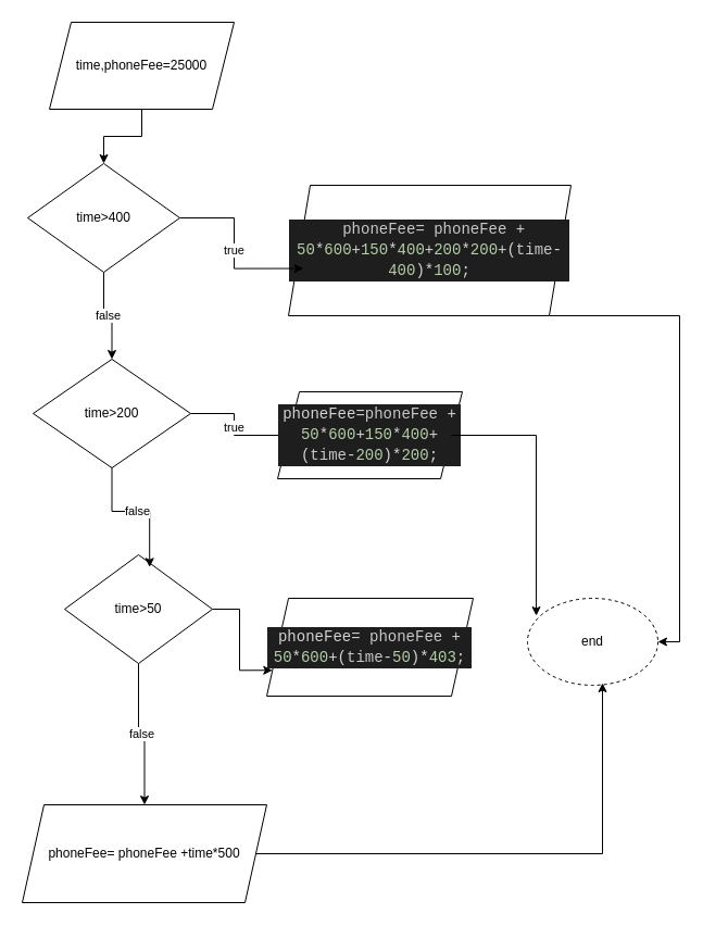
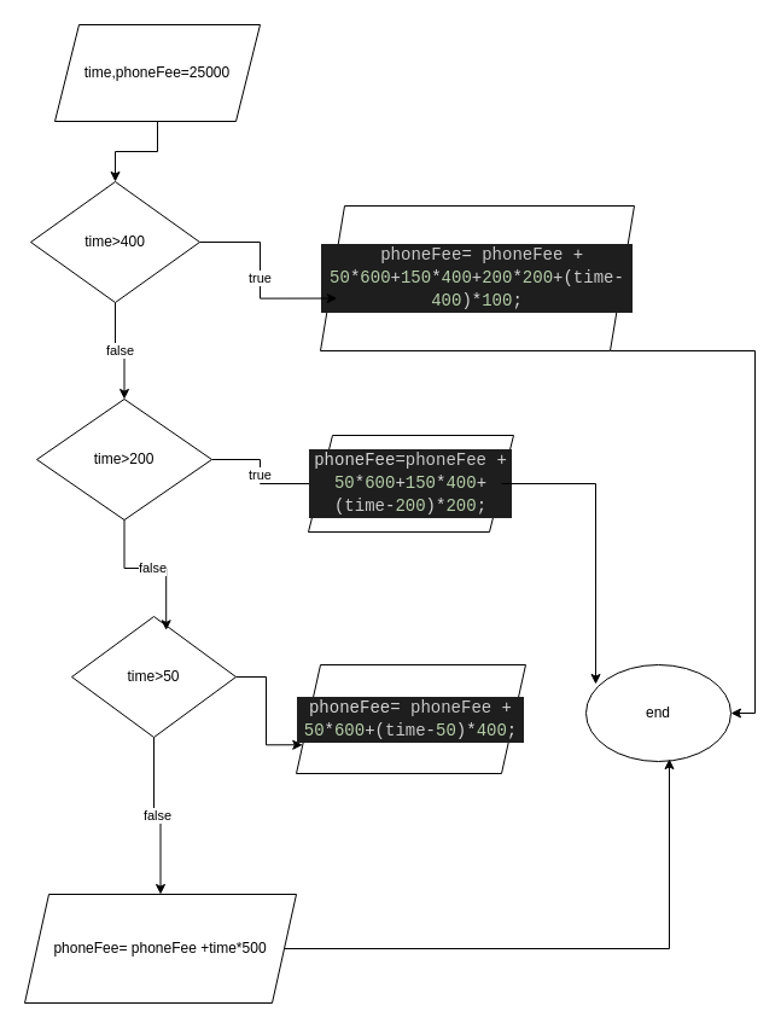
- <mxCell id="14" value="end" style="ellipse;whiteSpace=wrap;html=1;dashed=1;" parent="1" vertex="1"><mxGeometry x="485" y="550" width="120" height="80" as="geometry" /></mxCell>
+ <mxCell id="14" value="end" style="ellipse;whiteSpace=wrap;html=1;" parent="1" vertex="1"><mxGeometry x="485" y="550" width="120" height="80" as="geometry" /></mxCell>
- <mxCell id="21" value="&lt;div style=&quot;color: rgb(212, 212, 212); background-color: rgb(30, 30, 30); font-family: Consolas, &amp;quot;Courier New&amp;quot;, monospace; font-weight: normal; font-size: 14px; line-height: 19px;&quot;&gt;&lt;div&gt;phoneFee&lt;span style=&quot;color: #d4d4d4;&quot;&gt;= &lt;/span&gt;&lt;span style=&quot;color: #c8c8c8;&quot;&gt;phoneFee&lt;/span&gt;&lt;span style=&quot;color: #d4d4d4;&quot;&gt; + &lt;/span&gt;&lt;span style=&quot;color: #b5cea8;&quot;&gt;50&lt;/span&gt;&lt;span style=&quot;color: #d4d4d4;&quot;&gt;*&lt;/span&gt;&lt;span style=&quot;color: #b5cea8;&quot;&gt;600&lt;/span&gt;&lt;span style=&quot;color: #d4d4d4;&quot;&gt;+(&lt;/span&gt;&lt;span style=&quot;color: #c8c8c8;&quot;&gt;time&lt;/span&gt;&lt;span style=&quot;color: #d4d4d4;&quot;&gt;-&lt;/span&gt;&lt;span style=&quot;color: #b5cea8;&quot;&gt;50&lt;/span&gt;&lt;span style=&quot;color: #d4d4d4;&quot;&gt;)*&lt;/span&gt;&lt;span style=&quot;color: #b5cea8;&quot;&gt;403&lt;/span&gt;&lt;span style=&quot;color: #d4d4d4;&quot;&gt;;&lt;/span&gt;&lt;/div&gt;&lt;/div&gt;" style="shape=parallelogram;perimeter=parallelogramPerimeter;whiteSpace=wrap;html=1;fixedSize=1;" vertex="1" parent="1"><mxGeometry x="245" y="550" width="190" height="90" as="geometry" /></mxCell>
+ <mxCell id="21" value="&lt;div style=&quot;color: rgb(212, 212, 212); background-color: rgb(30, 30, 30); font-family: Consolas, &amp;quot;Courier New&amp;quot;, monospace; font-weight: normal; font-size: 14px; line-height: 19px;&quot;&gt;&lt;div&gt;phoneFee&lt;span style=&quot;color: #d4d4d4;&quot;&gt;= &lt;/span&gt;&lt;span style=&quot;color: #c8c8c8;&quot;&gt;phoneFee&lt;/span&gt;&lt;span style=&quot;color: #d4d4d4;&quot;&gt; + &lt;/span&gt;&lt;span style=&quot;color: #b5cea8;&quot;&gt;50&lt;/span&gt;&lt;span style=&quot;color: #d4d4d4;&quot;&gt;*&lt;/span&gt;&lt;span style=&quot;color: #b5cea8;&quot;&gt;600&lt;/span&gt;&lt;span style=&quot;color: #d4d4d4;&quot;&gt;+(&lt;/span&gt;&lt;span style=&quot;color: #c8c8c8;&quot;&gt;time&lt;/span&gt;&lt;span style=&quot;color: #d4d4d4;&quot;&gt;-&lt;/span&gt;&lt;span style=&quot;color: #b5cea8;&quot;&gt;50&lt;/span&gt;&lt;span style=&quot;color: #d4d4d4;&quot;&gt;)*&lt;/span&gt;&lt;span style=&quot;color: #b5cea8;&quot;&gt;400&lt;/span&gt;&lt;span style=&quot;color: #d4d4d4;&quot;&gt;;&lt;/span&gt;&lt;/div&gt;&lt;/div&gt;" style="shape=parallelogram;perimeter=parallelogramPerimeter;whiteSpace=wrap;html=1;fixedSize=1;" vertex="1" parent="1"><mxGeometry x="245" y="550" width="190" height="90" as="geometry" /></mxCell>
